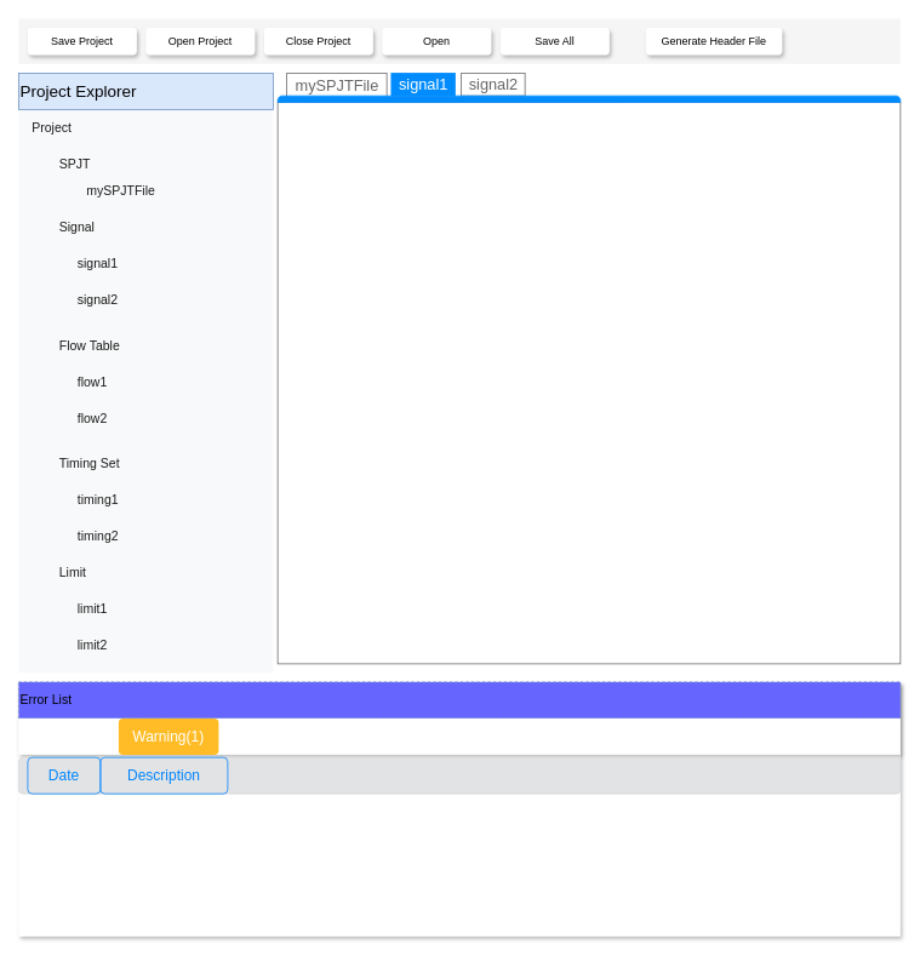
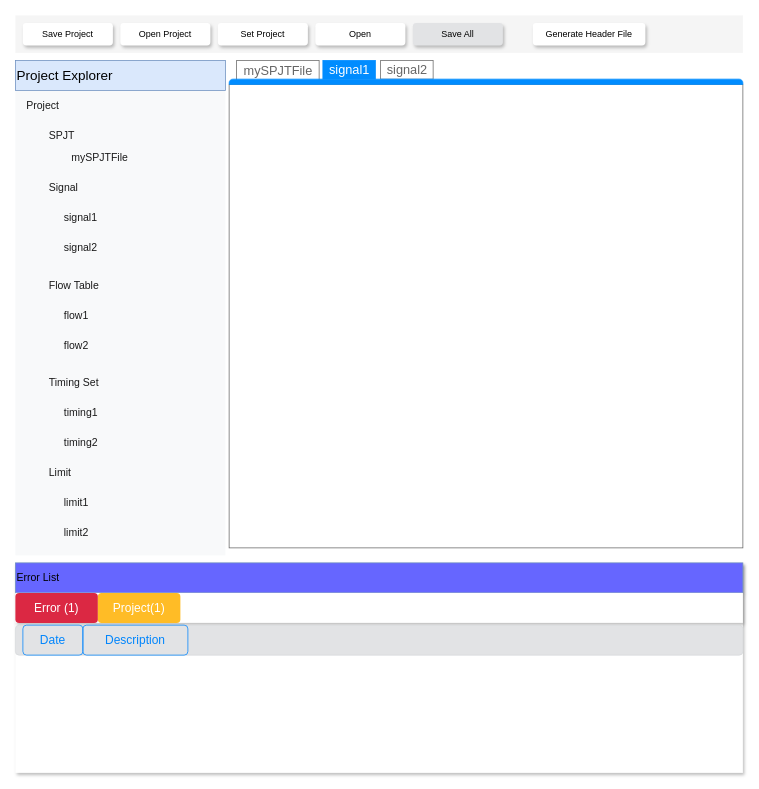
- <mxCell id="33" value="Close Project" style="rounded=1;whiteSpace=wrap;html=1;strokeColor=none;shadow=1;" vertex="1" parent="1"><mxGeometry x="290" y="30" width="120" height="30" as="geometry" /></mxCell>
+ <mxCell id="33" value="Set Project" style="rounded=1;whiteSpace=wrap;html=1;strokeColor=none;shadow=1;" vertex="1" parent="1"><mxGeometry x="290" y="30" width="120" height="30" as="geometry" /></mxCell>
- <mxCell id="32" value="Save All" style="rounded=1;whiteSpace=wrap;html=1;strokeColor=none;shadow=1;" vertex="1" parent="1"><mxGeometry x="550" y="30" width="120" height="30" as="geometry" /></mxCell>
+ <mxCell id="32" value="Save All" style="rounded=1;whiteSpace=wrap;html=1;strokeColor=none;shadow=1;fillColor=#e2e3e5;" vertex="1" parent="1"><mxGeometry x="550" y="30" width="120" height="30" as="geometry" /></mxCell>
- <mxCell id="4" value="Error List" style="rounded=0;whiteSpace=wrap;html=1;shadow=1;strokeColor=#6c8ebf;align=left;fontSize=14;fillColor=#6666FF;dashed=1;" vertex="1" parent="2"><mxGeometry width="970" height="40" as="geometry" /></mxCell>
+ <mxCell id="4" value="Error List" style="rounded=0;whiteSpace=wrap;html=1;shadow=1;strokeColor=#6c8ebf;align=left;fontSize=14;fillColor=#6666FF;" vertex="1" parent="2"><mxGeometry width="970" height="40" as="geometry" /></mxCell>
+ <mxCell id="9" value="Error (1)" style="html=1;shadow=0;dashed=0;shape=mxgraph.bootstrap.rrect;rSize=5;strokeColor=none;strokeWidth=1;fillColor=#DB2843;fontColor=#FFFFFF;whiteSpace=wrap;align=center;verticalAlign=middle;spacingLeft=0;fontStyle=0;fontSize=16;spacing=5;" vertex="1" parent="2"><mxGeometry y="40" width="110" height="40" as="geometry" /></mxCell>
- <mxCell id="10" value="Warning(1)" style="html=1;shadow=0;dashed=0;shape=mxgraph.bootstrap.rrect;rSize=5;strokeColor=none;strokeWidth=1;fillColor=#FFBC26;fontColor=#FFFFFF;whiteSpace=wrap;align=center;verticalAlign=middle;spacingLeft=0;fontStyle=0;fontSize=16;spacing=5;" vertex="1" parent="2"><mxGeometry x="110" y="40" width="110" height="40" as="geometry" /></mxCell>
+ <mxCell id="10" value="Project(1)" style="html=1;shadow=0;dashed=0;shape=mxgraph.bootstrap.rrect;rSize=5;strokeColor=none;strokeWidth=1;fillColor=#FFBC26;fontColor=#FFFFFF;whiteSpace=wrap;align=center;verticalAlign=middle;spacingLeft=0;fontStyle=0;fontSize=16;spacing=5;" vertex="1" parent="2"><mxGeometry x="110" y="40" width="110" height="40" as="geometry" /></mxCell>
